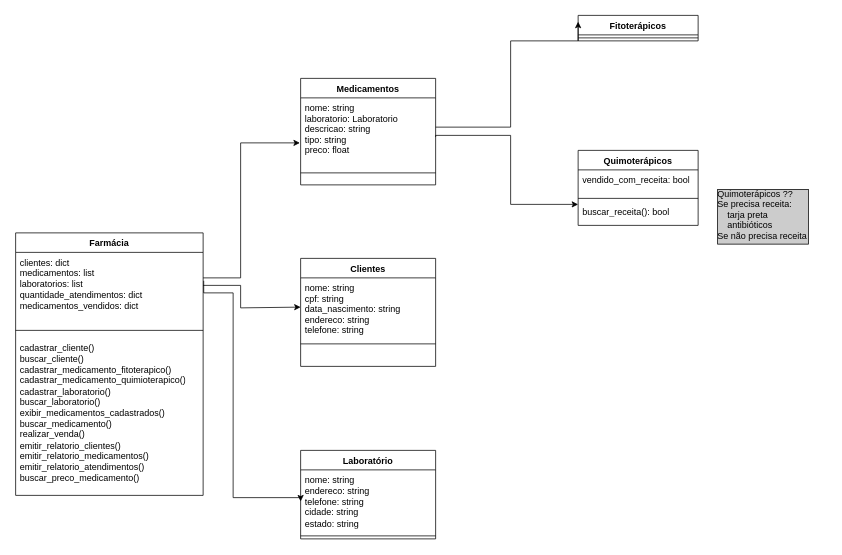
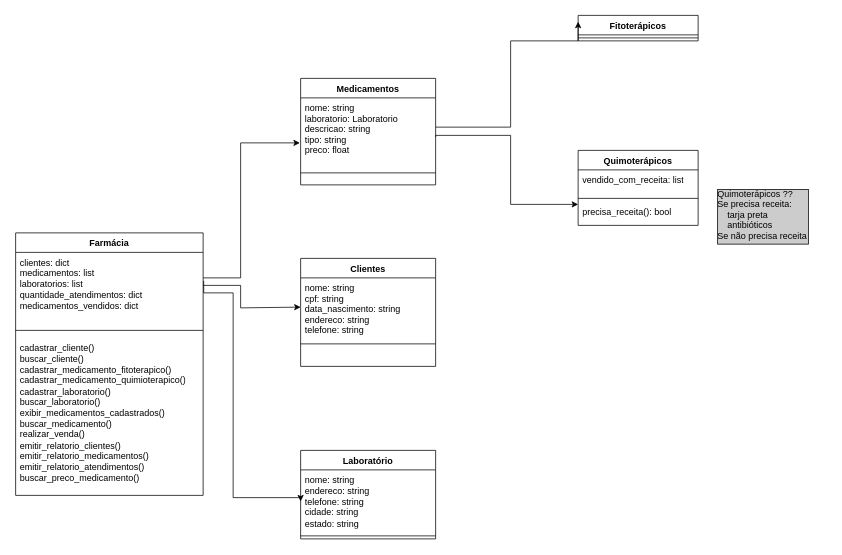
- <mxCell id="17" value="vendido_com_receita: bool" style="text;strokeColor=none;fillColor=none;align=left;verticalAlign=top;spacingLeft=4;spacingRight=4;overflow=hidden;rotatable=0;points=[[0,0.5],[1,0.5]];portConstraint=eastwest;whiteSpace=wrap;html=1;" parent="16" vertex="1"><mxGeometry y="26" width="160" height="34" as="geometry" /></mxCell>
+ <mxCell id="17" value="vendido_com_receita: list" style="text;strokeColor=none;fillColor=none;align=left;verticalAlign=top;spacingLeft=4;spacingRight=4;overflow=hidden;rotatable=0;points=[[0,0.5],[1,0.5]];portConstraint=eastwest;whiteSpace=wrap;html=1;" parent="16" vertex="1"><mxGeometry y="26" width="160" height="34" as="geometry" /></mxCell>
- <mxCell id="19" value="buscar_receita(): bool" style="text;strokeColor=none;fillColor=none;align=left;verticalAlign=top;spacingLeft=4;spacingRight=4;overflow=hidden;rotatable=0;points=[[0,0.5],[1,0.5]];portConstraint=eastwest;whiteSpace=wrap;html=1;" parent="16" vertex="1"><mxGeometry y="68" width="160" height="32" as="geometry" /></mxCell>
+ <mxCell id="19" value="precisa_receita(): bool" style="text;strokeColor=none;fillColor=none;align=left;verticalAlign=top;spacingLeft=4;spacingRight=4;overflow=hidden;rotatable=0;points=[[0,0.5],[1,0.5]];portConstraint=eastwest;whiteSpace=wrap;html=1;" parent="16" vertex="1"><mxGeometry y="68" width="160" height="32" as="geometry" /></mxCell>
